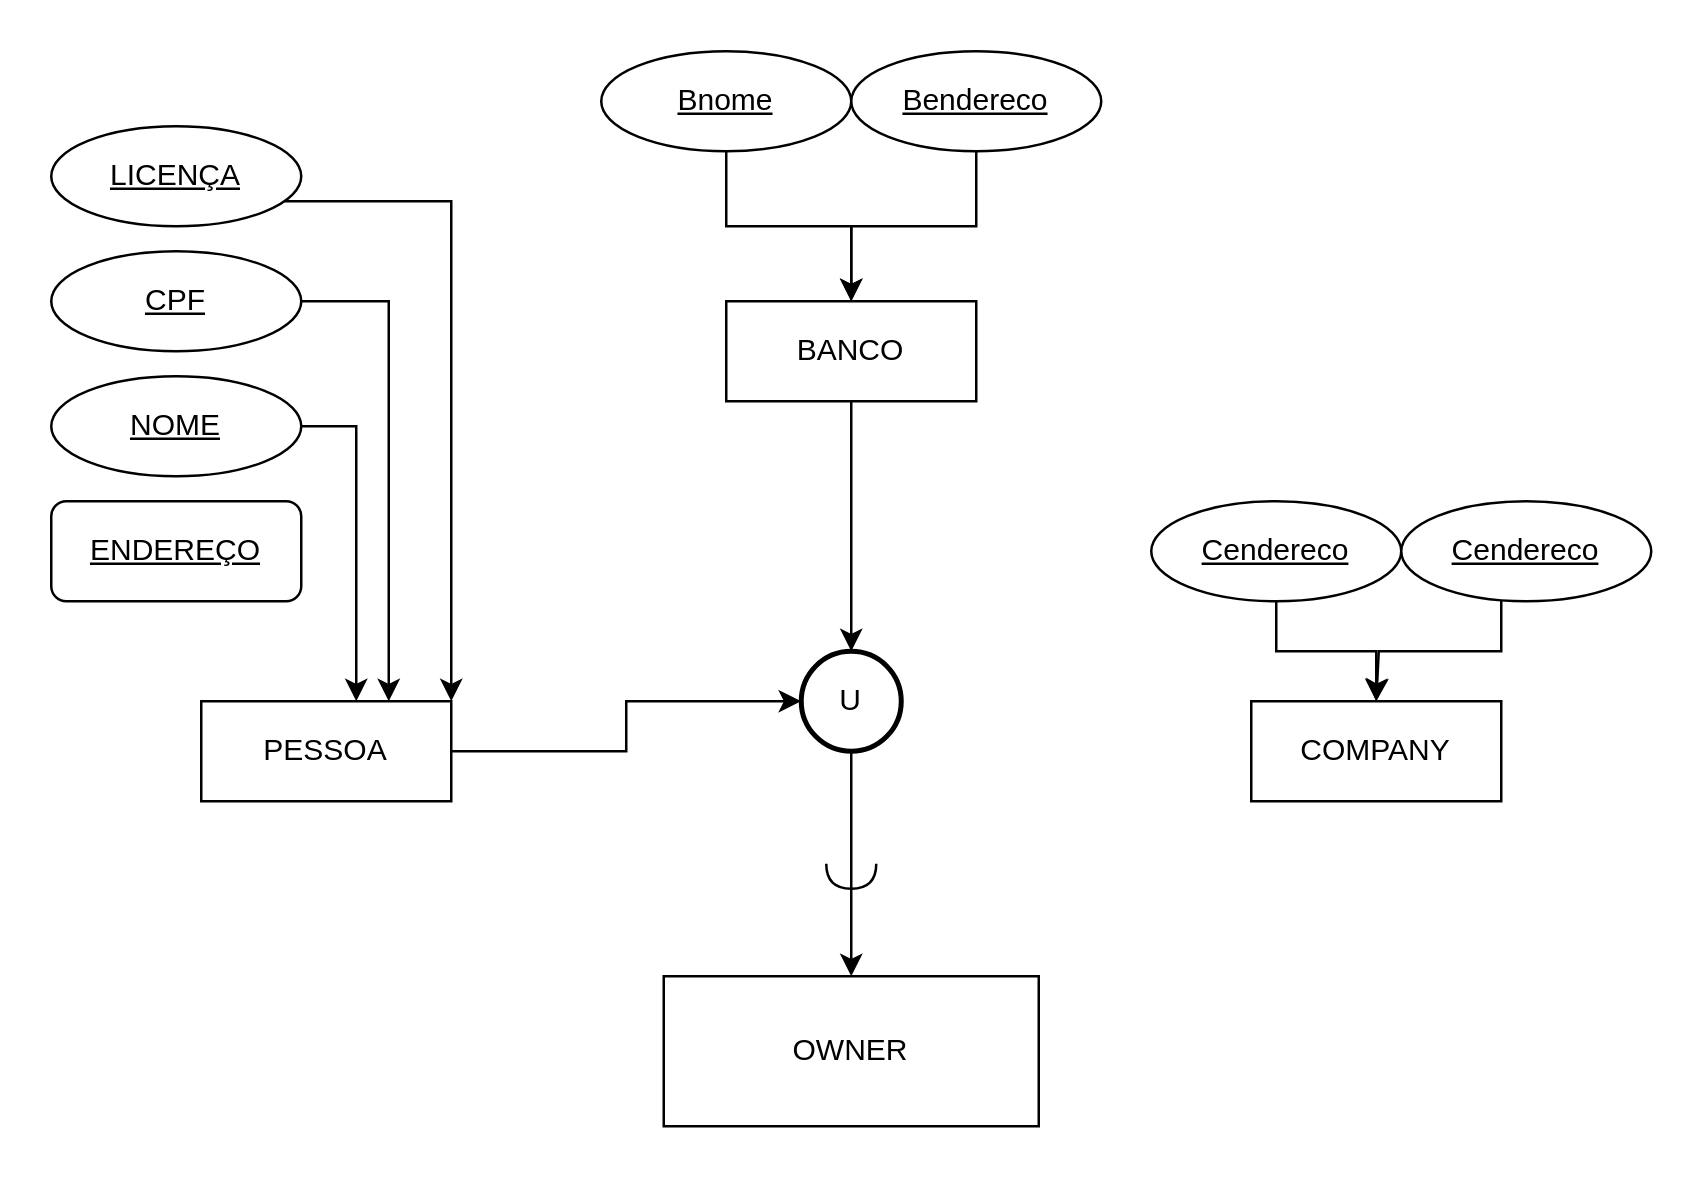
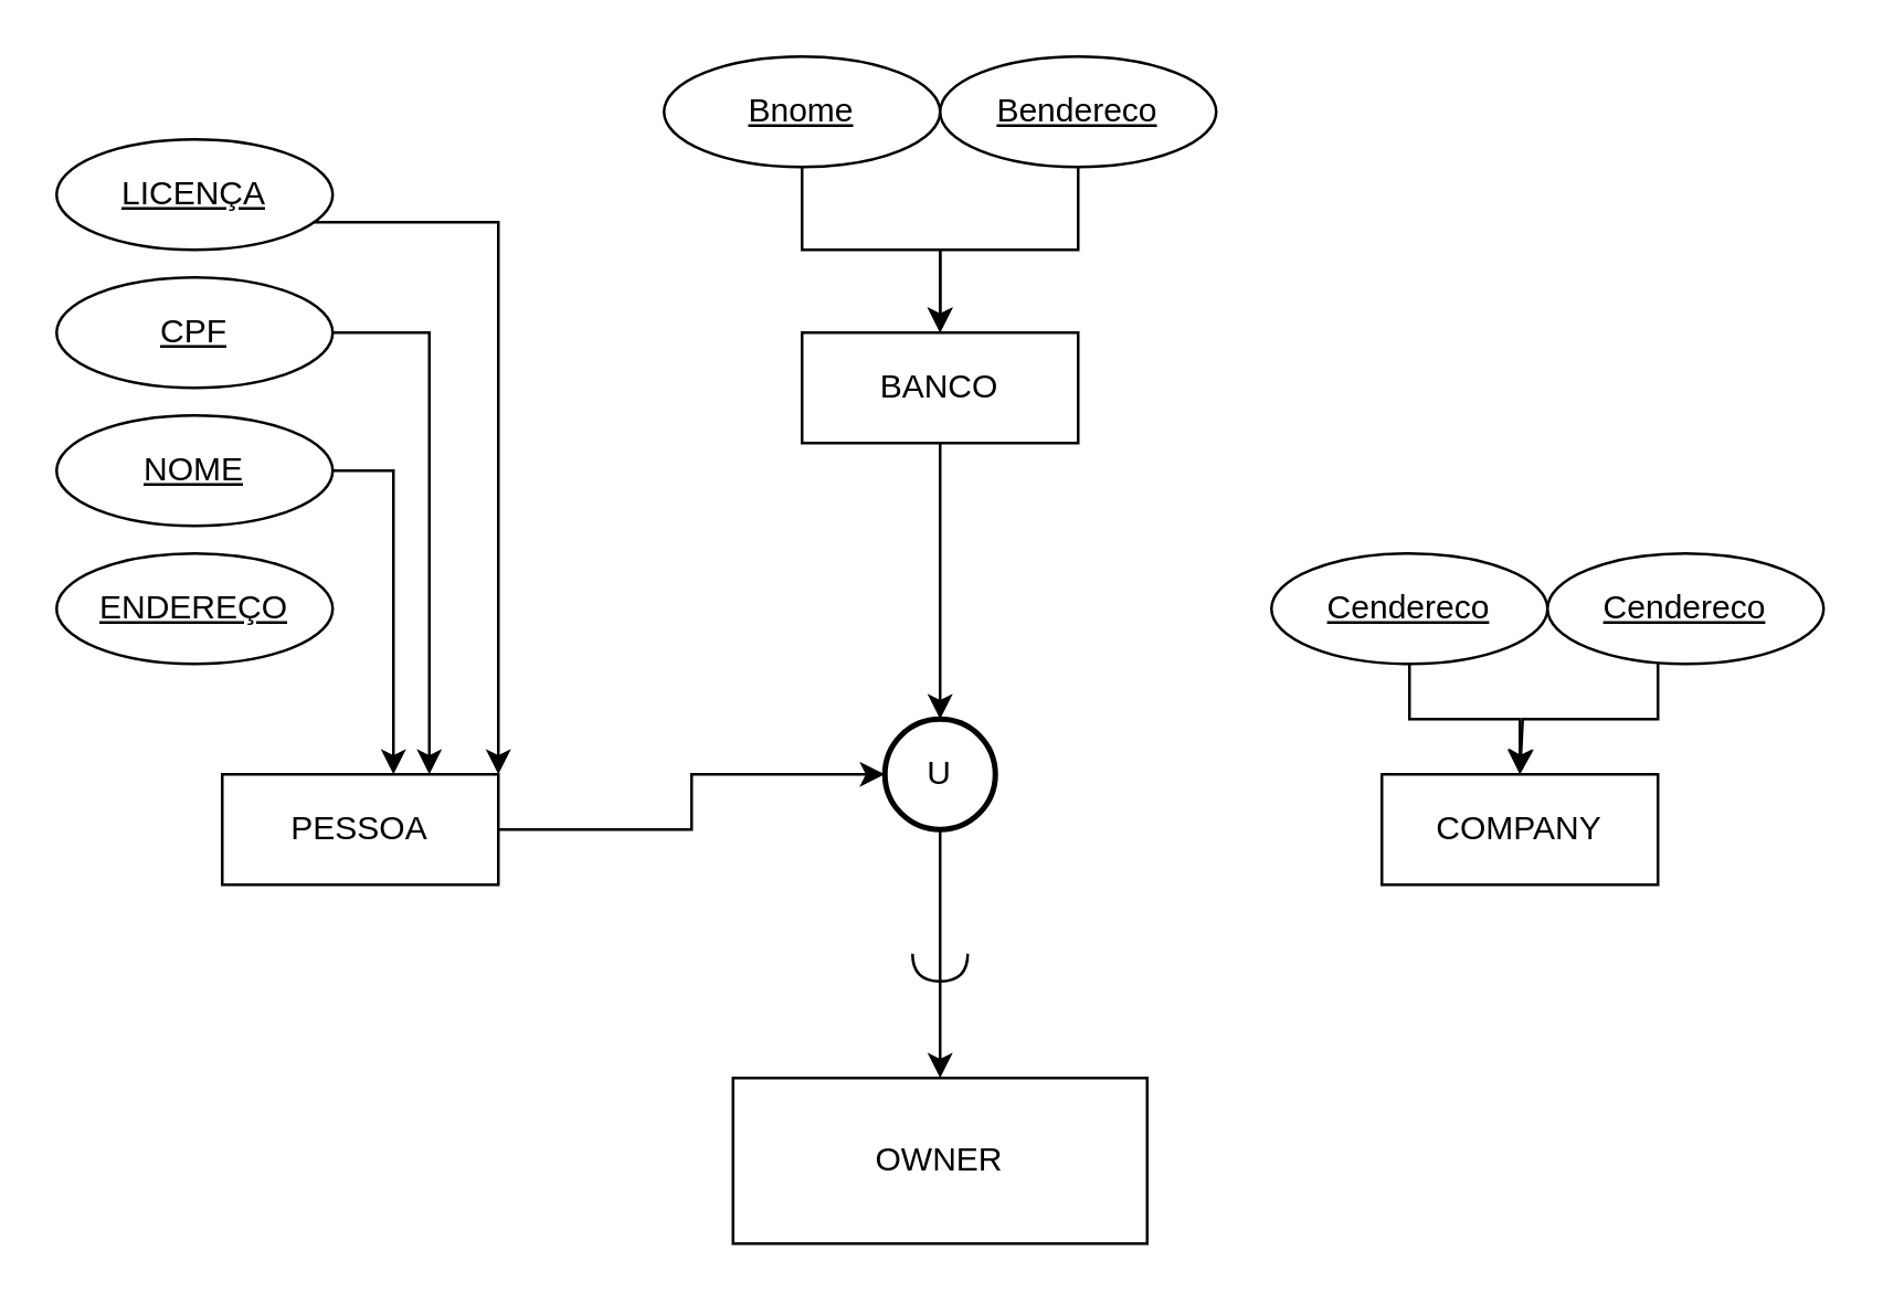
- <mxCell id="15" value="ENDEREÇO" style="whiteSpace=wrap;html=1;align=center;fontStyle=4;rounded=1;" vertex="1" parent="1"><mxGeometry x="20" y="200" width="100" height="40" as="geometry" /></mxCell>
+ <mxCell id="15" value="ENDEREÇO" style="ellipse;whiteSpace=wrap;html=1;align=center;fontStyle=4;" vertex="1" parent="1"><mxGeometry x="20" y="200" width="100" height="40" as="geometry" /></mxCell>
